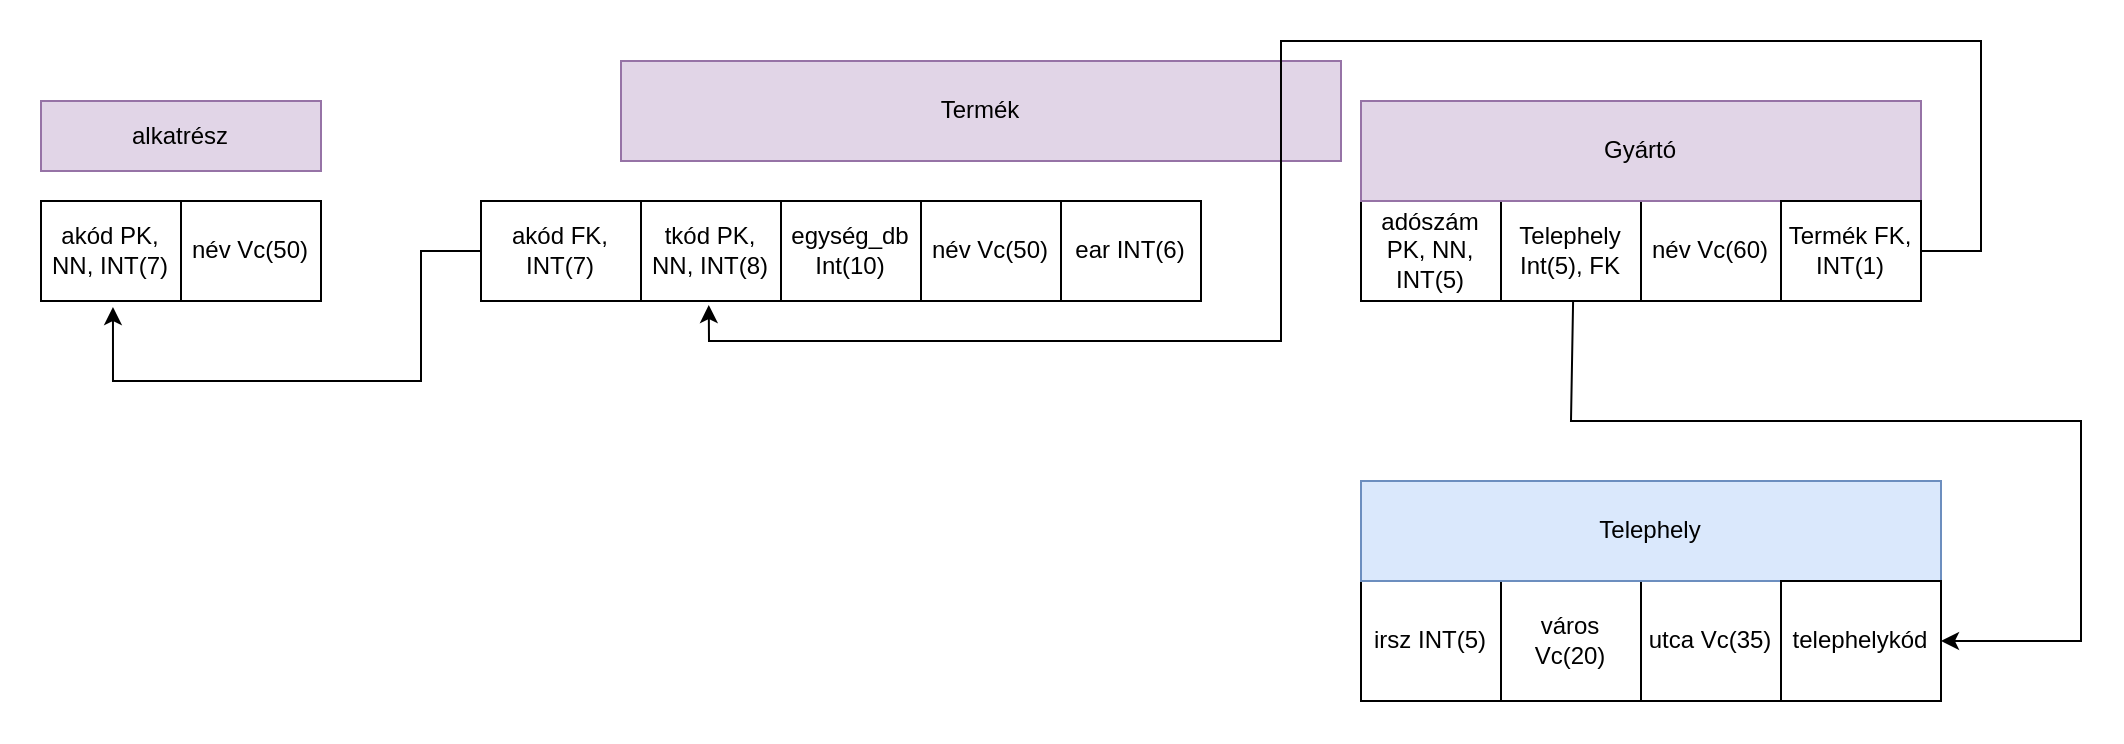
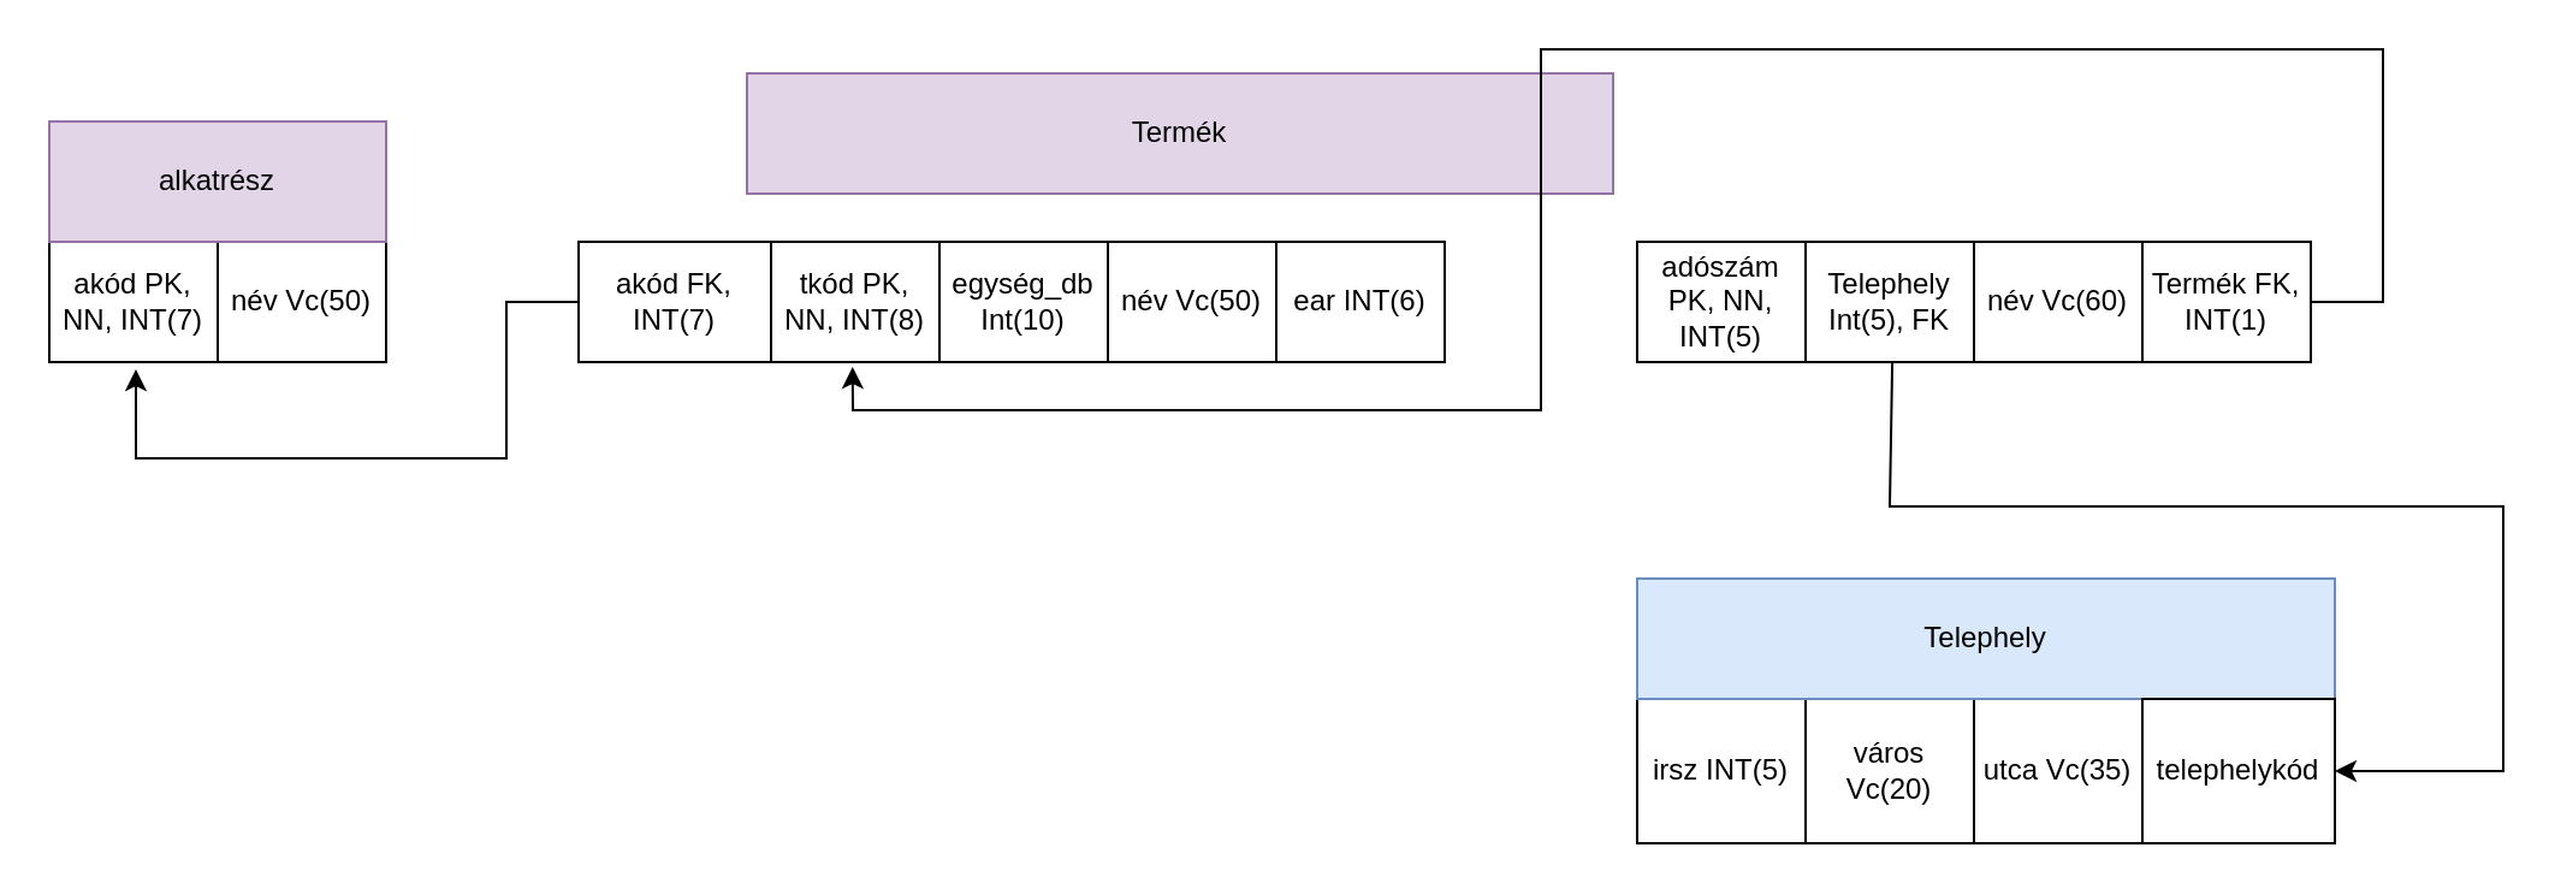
- <mxCell id="19" value="alkatrész" style="rounded=0;whiteSpace=wrap;html=1;fillColor=#e1d5e7;strokeColor=#9673a6;" parent="1" vertex="1"><mxGeometry x="20" y="50" width="140" height="35" as="geometry" /></mxCell>
+ <mxCell id="19" value="alkatrész" style="rounded=0;whiteSpace=wrap;html=1;fillColor=#e1d5e7;strokeColor=#9673a6;" parent="1" vertex="1"><mxGeometry x="20" y="50" width="140" height="50" as="geometry" /></mxCell>
- <mxCell id="14" value="Gyártó" style="rounded=0;whiteSpace=wrap;html=1;fillColor=#e1d5e7;strokeColor=#9673a6;" parent="1" vertex="1"><mxGeometry x="680" y="50" width="280" height="50" as="geometry" /></mxCell>
